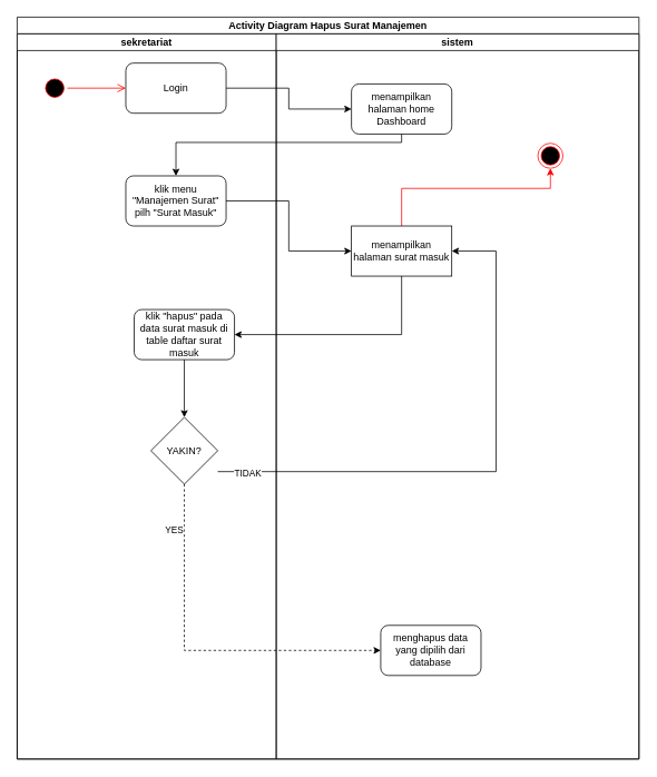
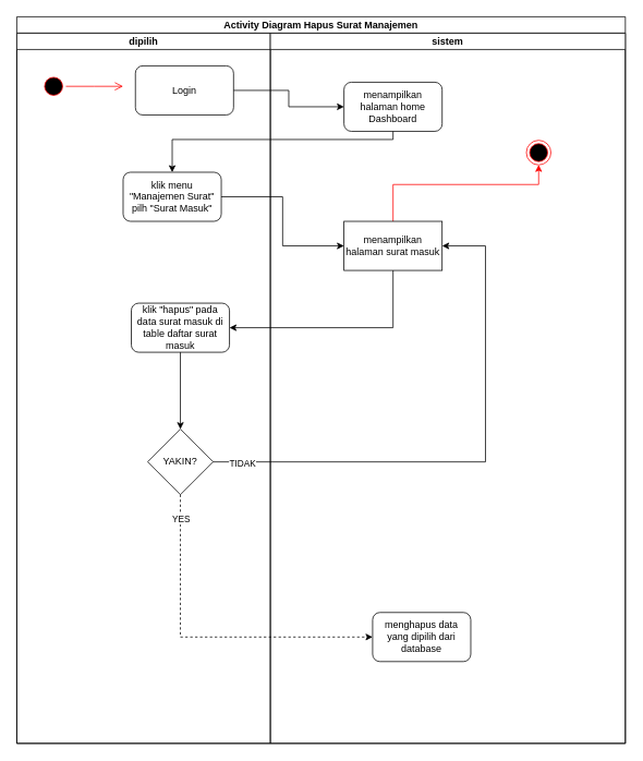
- <mxCell id="3" value="sekretariat" style="swimlane;startSize=20;" parent="2" vertex="1"><mxGeometry y="20" width="310" height="868" as="geometry"><mxRectangle y="20" width="30" height="460" as="alternateBounds" /></mxGeometry></mxCell>
+ <mxCell id="3" value="dipilih" style="swimlane;startSize=20;" parent="2" vertex="1"><mxGeometry y="20" width="310" height="868" as="geometry"><mxRectangle y="20" width="30" height="460" as="alternateBounds" /></mxGeometry></mxCell>
- <mxCell id="6" value="Login" style="rounded=1;whiteSpace=wrap;html=1;" parent="3" vertex="1"><mxGeometry x="130" y="35" width="120" height="60" as="geometry" /></mxCell>
+ <mxCell id="6" value="Login" style="rounded=1;whiteSpace=wrap;html=1;" parent="3" vertex="1"><mxGeometry x="145" y="40" width="120" height="60" as="geometry" /></mxCell>
- <mxCell id="10" value="YAKIN?" style="rhombus;whiteSpace=wrap;html=1;" parent="3" vertex="1"><mxGeometry x="160" y="459" width="80" height="80" as="geometry" /></mxCell>
+ <mxCell id="10" value="YAKIN?" style="rhombus;whiteSpace=wrap;html=1;" parent="3" vertex="1"><mxGeometry x="160" y="484" width="80" height="80" as="geometry" /></mxCell>
